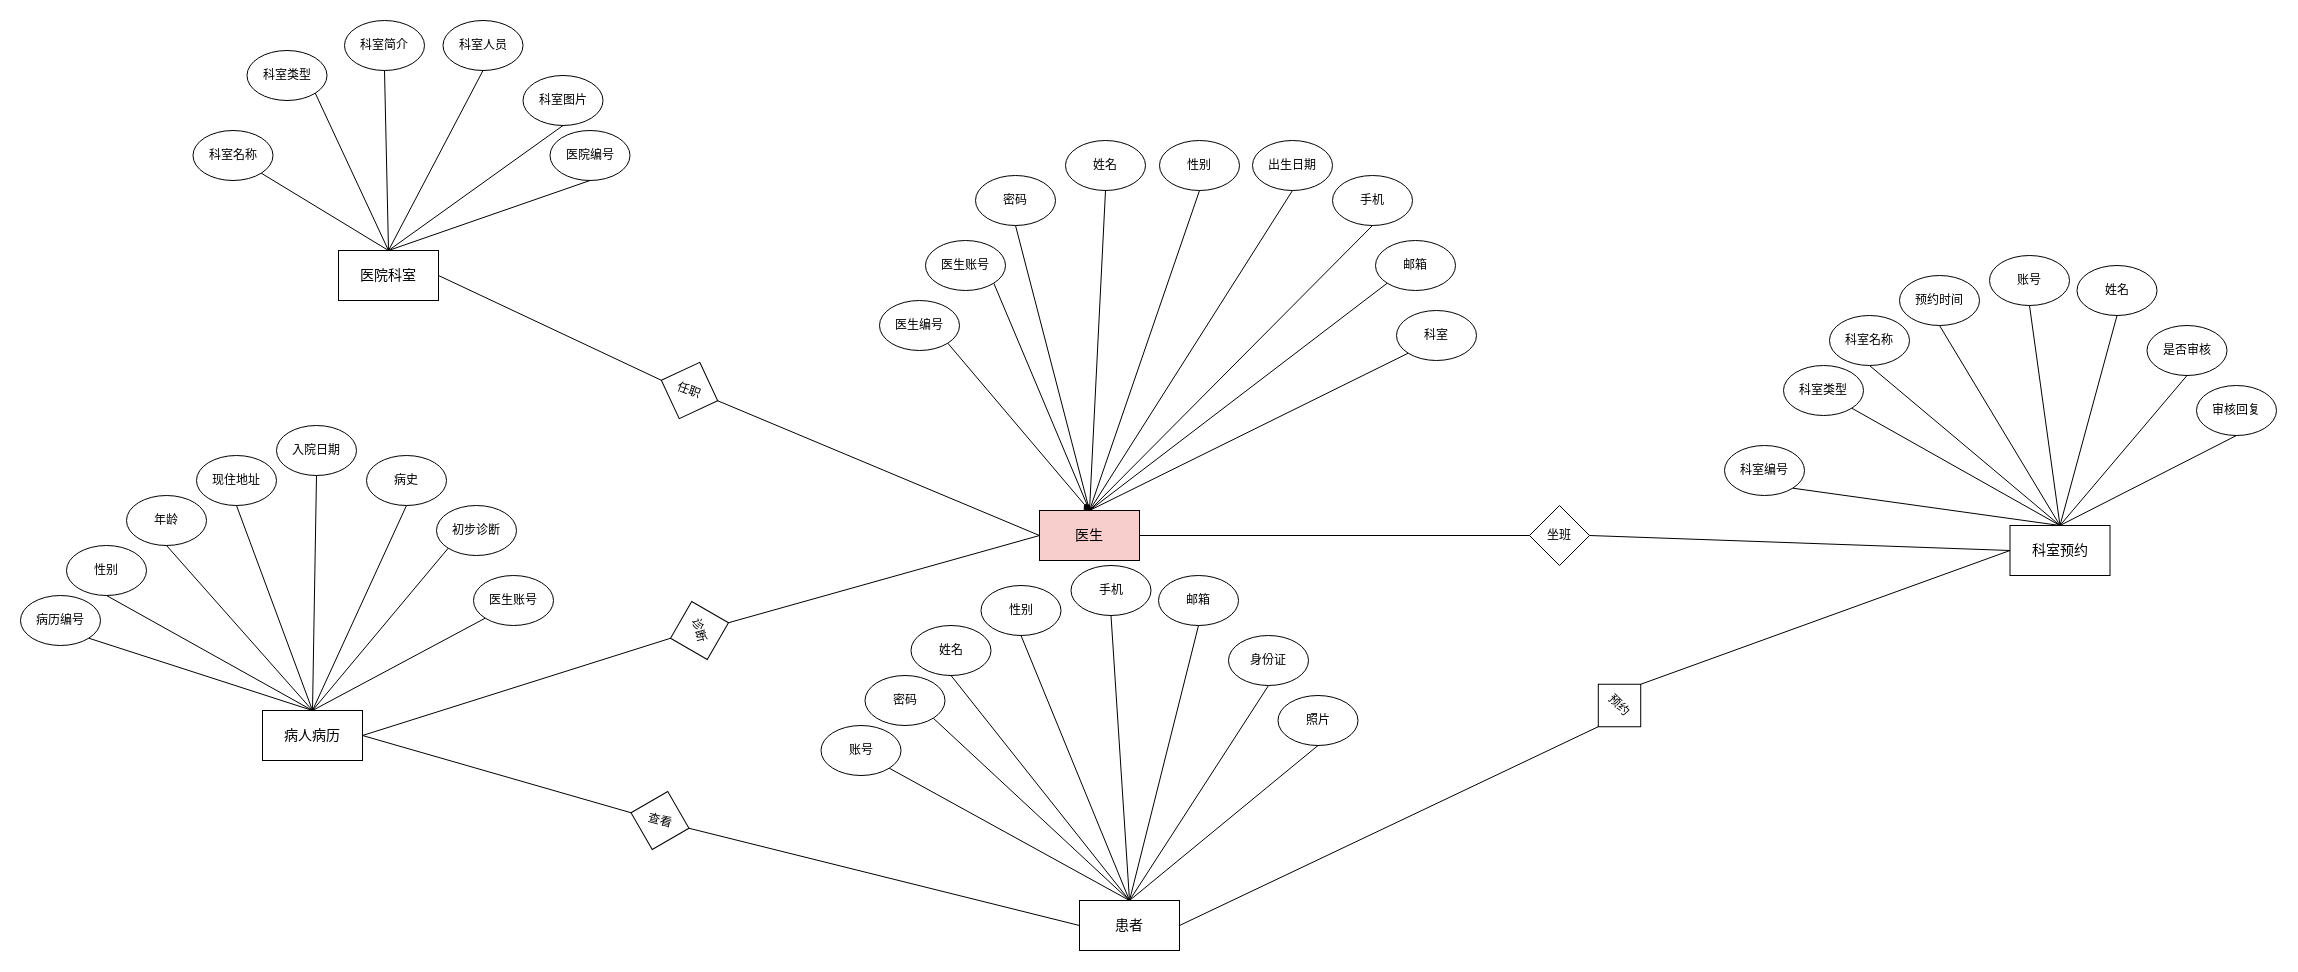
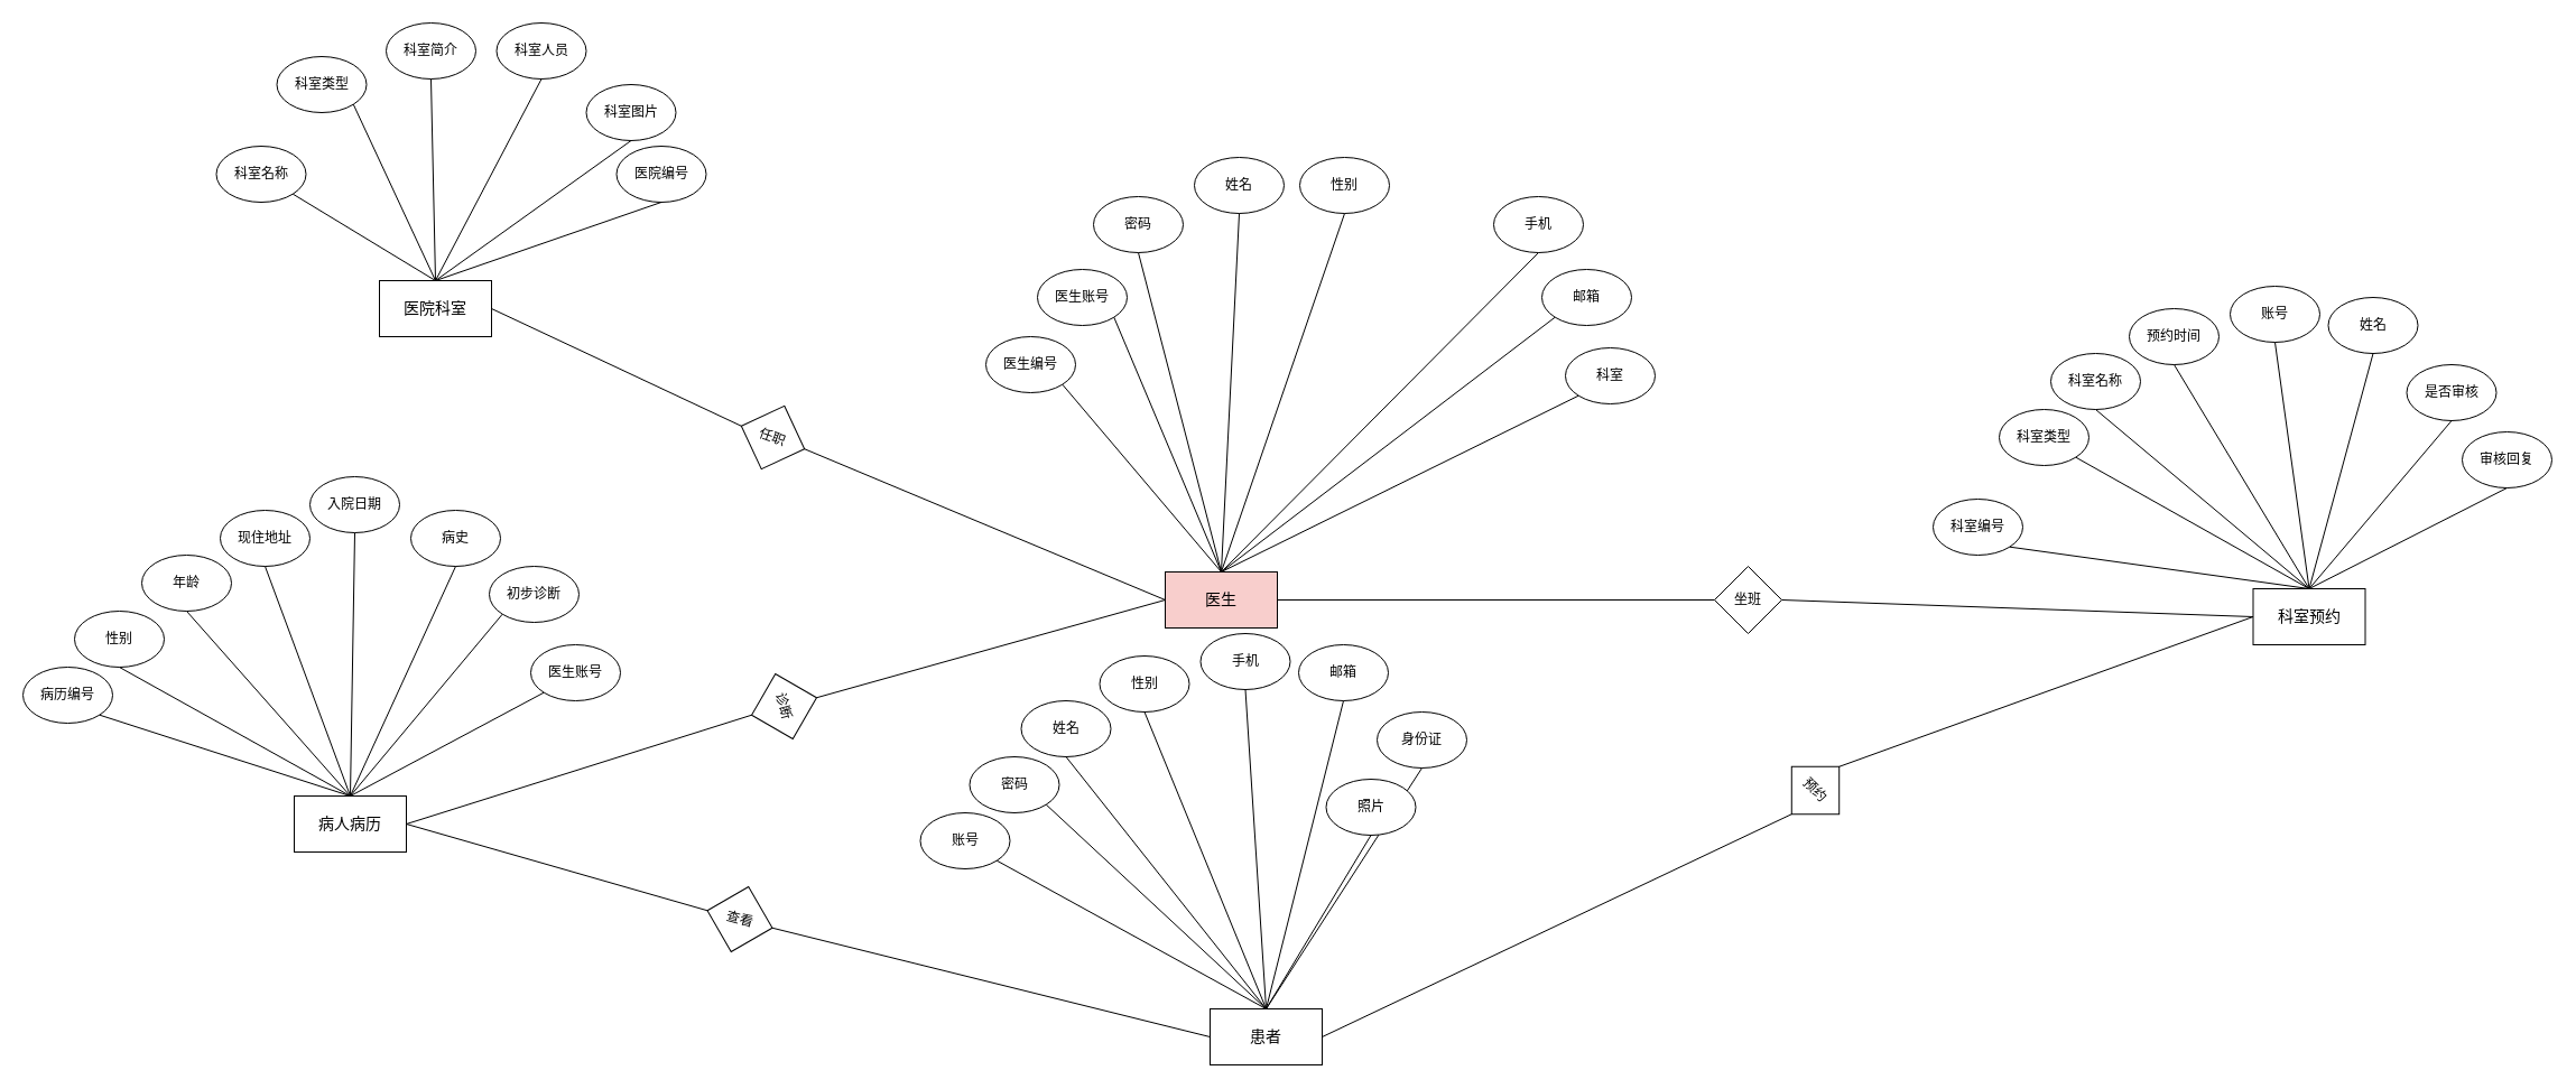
- <mxCell id="24" value="出生日期" style="ellipse;whiteSpace=wrap;html=1;" vertex="1" parent="1"><mxGeometry x="1252" y="140" width="80" height="50" as="geometry" /></mxCell>
- <mxCell id="32" value="" style="endArrow=none;html=1;rounded=0;entryX=0.5;entryY=1;entryDx=0;entryDy=0;exitX=0.5;exitY=0;exitDx=0;exitDy=0;" edge="1" parent="1" source="19" target="24"><mxGeometry width="50" height="50" relative="1" as="geometry"><mxPoint x="1129" y="515" as="sourcePoint" /><mxPoint x="1119" y="315" as="targetPoint" /></mxGeometry></mxCell>
- <mxCell id="37" value="" style="endArrow=diamond;html=1;rounded=0;entryX=0.5;entryY=0;entryDx=0;entryDy=0;exitX=1;exitY=1;exitDx=0;exitDy=0;" edge="1" parent="1" source="36" target="19"><mxGeometry width="50" height="50" relative="1" as="geometry"><mxPoint x="859" y="430" as="sourcePoint" /><mxPoint x="909" y="380" as="targetPoint" /></mxGeometry></mxCell>
+ <mxCell id="37" value="" style="endArrow=none;html=1;rounded=0;entryX=0.5;entryY=0;entryDx=0;entryDy=0;exitX=1;exitY=1;exitDx=0;exitDy=0;" edge="1" parent="1" source="36" target="19"><mxGeometry width="50" height="50" relative="1" as="geometry"><mxPoint x="859" y="430" as="sourcePoint" /><mxPoint x="909" y="380" as="targetPoint" /></mxGeometry></mxCell>
- <mxCell id="66" value="照片" style="ellipse;whiteSpace=wrap;html=1;" vertex="1" parent="1"><mxGeometry x="1277.5" y="695" width="80" height="50" as="geometry" /></mxCell>
+ <mxCell id="66" value="照片" style="ellipse;whiteSpace=wrap;html=1;" vertex="1" parent="1"><mxGeometry x="1182.5" y="695" width="80" height="50" as="geometry" /></mxCell>
